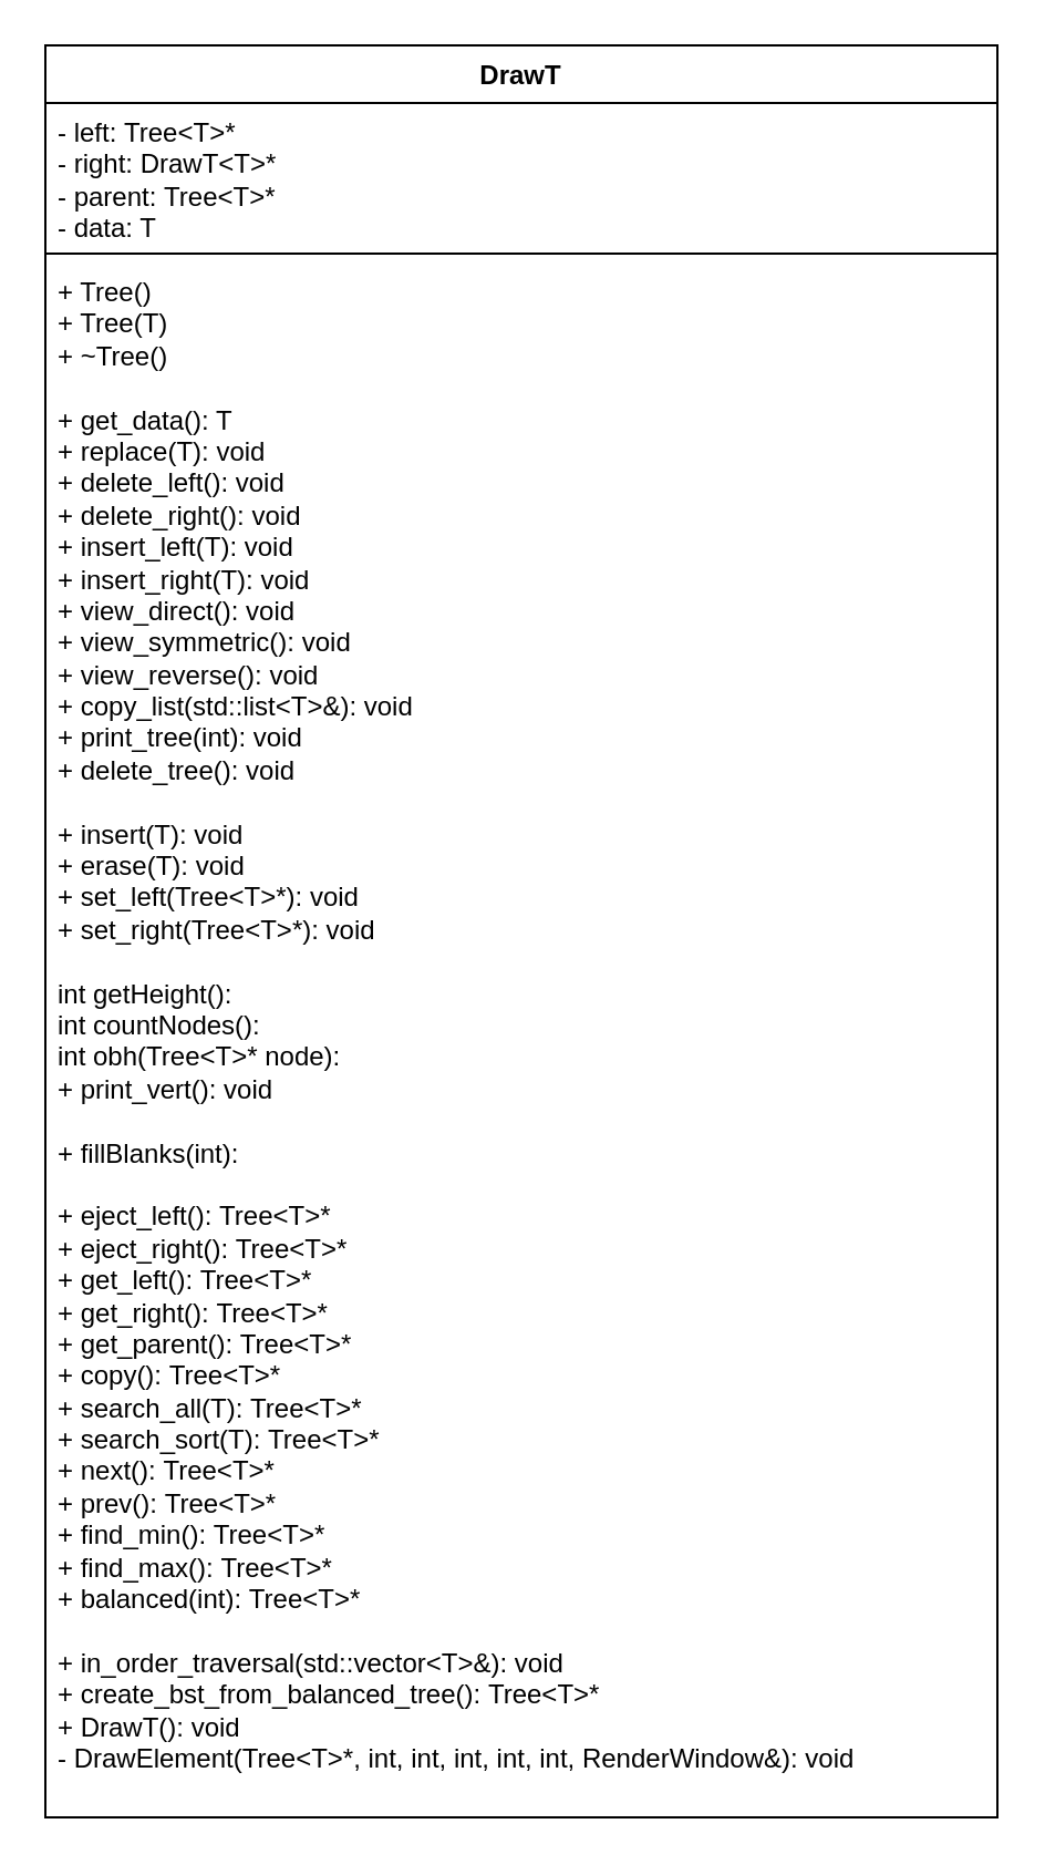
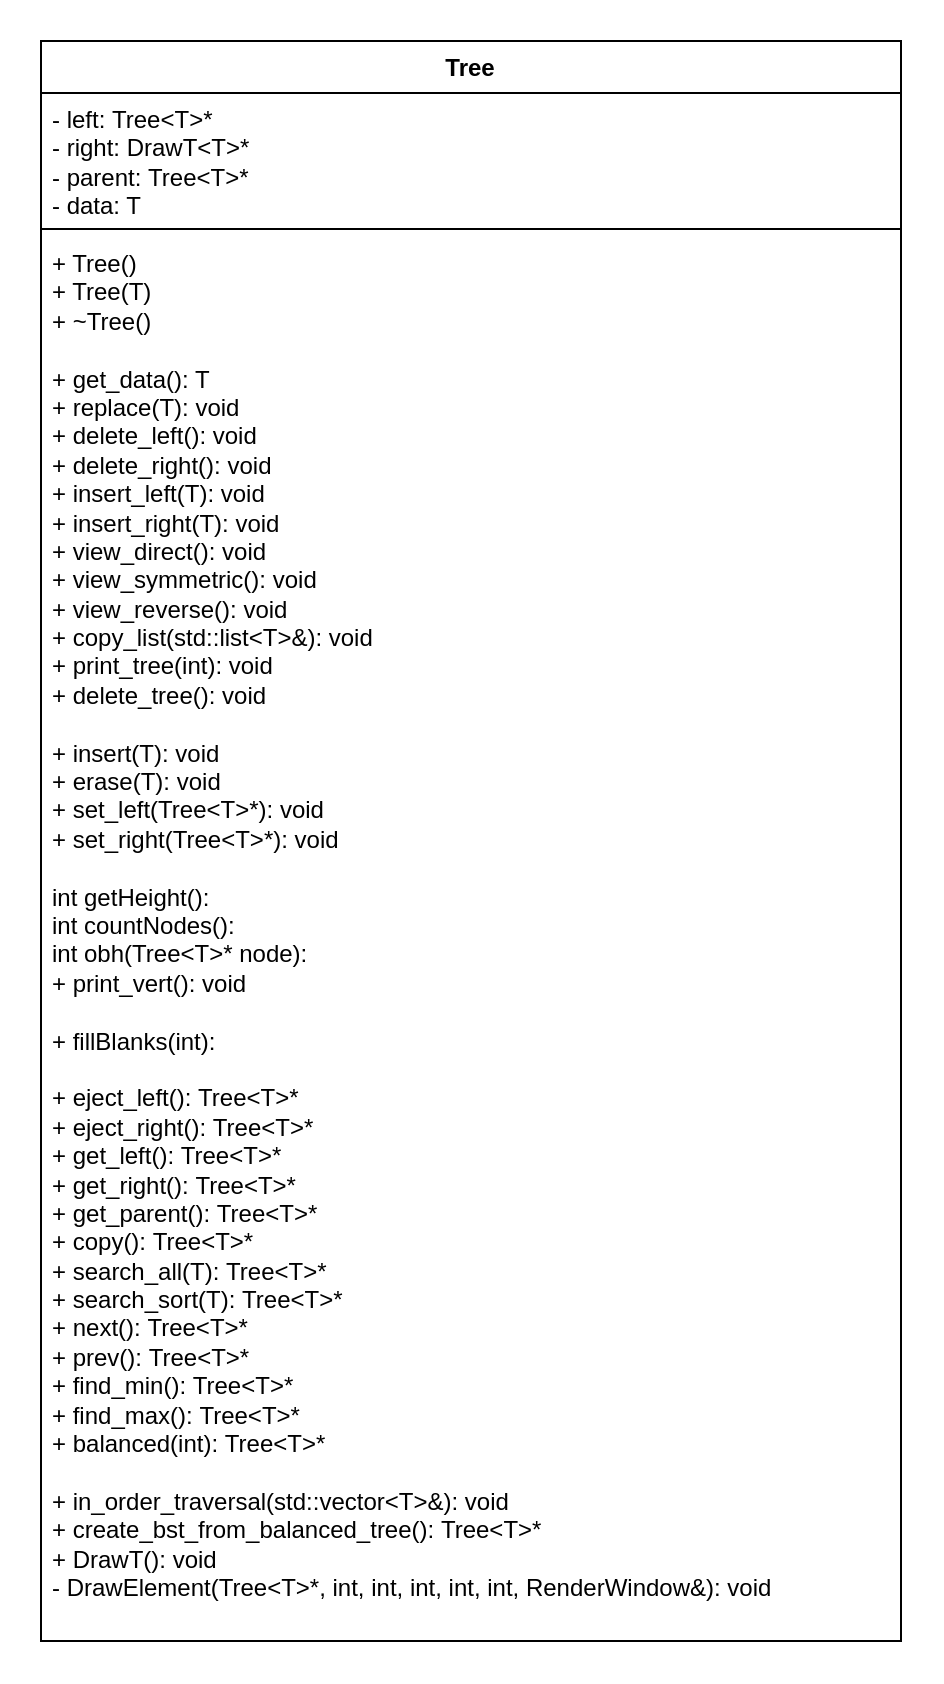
- <mxCell id="2" value="DrawT" style="swimlane;fontStyle=1;align=center;verticalAlign=top;childLayout=stackLayout;horizontal=1;startSize=26;horizontalStack=0;resizeParent=1;resizeParentMax=0;resizeLast=0;collapsible=1;marginBottom=0;whiteSpace=wrap;html=1;" vertex="1" parent="1"><mxGeometry x="20" y="20" width="430" height="800" as="geometry" /></mxCell>
+ <mxCell id="2" value="Tree" style="swimlane;fontStyle=1;align=center;verticalAlign=top;childLayout=stackLayout;horizontal=1;startSize=26;horizontalStack=0;resizeParent=1;resizeParentMax=0;resizeLast=0;collapsible=1;marginBottom=0;whiteSpace=wrap;html=1;" vertex="1" parent="1"><mxGeometry x="20" y="20" width="430" height="800" as="geometry" /></mxCell>
